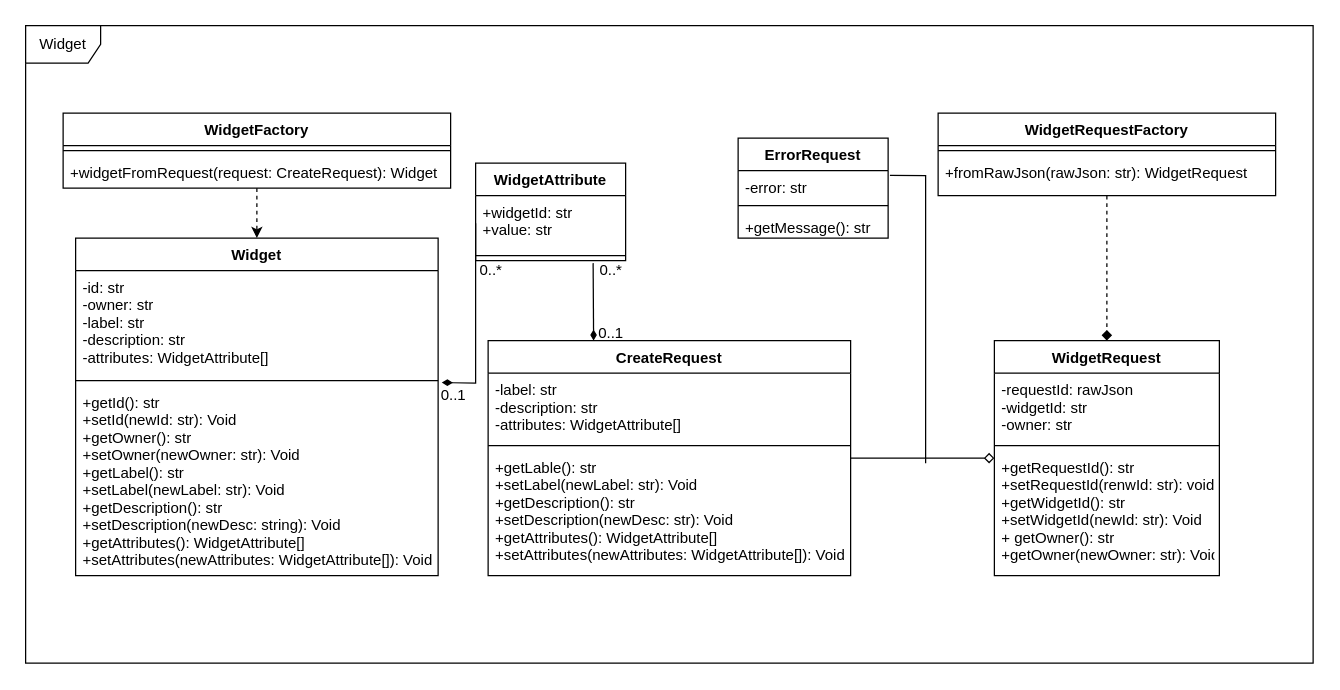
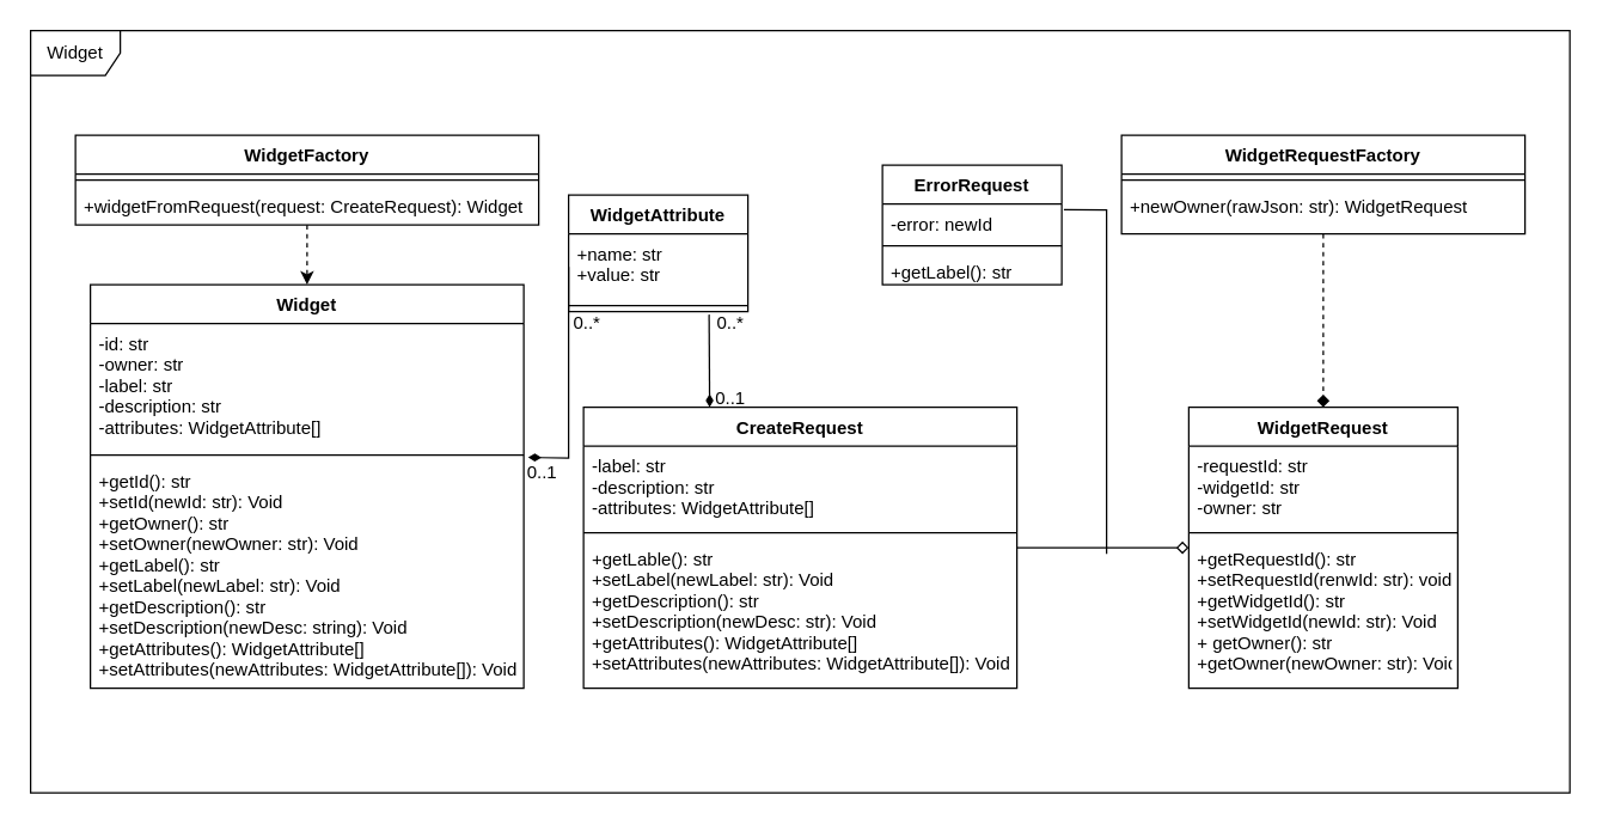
- <mxCell id="5" value="+fromRawJson(rawJson: str): WidgetRequest" style="text;strokeColor=none;fillColor=none;align=left;verticalAlign=top;spacingLeft=4;spacingRight=4;overflow=hidden;rotatable=0;points=[[0,0.5],[1,0.5]];portConstraint=eastwest;" vertex="1" parent="3"><mxGeometry y="34" width="270" height="32" as="geometry" /></mxCell>
+ <mxCell id="5" value="+newOwner(rawJson: str): WidgetRequest" style="text;strokeColor=none;fillColor=none;align=left;verticalAlign=top;spacingLeft=4;spacingRight=4;overflow=hidden;rotatable=0;points=[[0,0.5],[1,0.5]];portConstraint=eastwest;" vertex="1" parent="3"><mxGeometry y="34" width="270" height="32" as="geometry" /></mxCell>
- <mxCell id="24" value="-error: str" style="text;strokeColor=none;fillColor=none;align=left;verticalAlign=top;spacingLeft=4;spacingRight=4;overflow=hidden;rotatable=0;points=[[0,0.5],[1,0.5]];portConstraint=eastwest;" vertex="1" parent="23"><mxGeometry y="26" width="120" height="24" as="geometry" /></mxCell>
+ <mxCell id="24" value="-error: newId" style="text;strokeColor=none;fillColor=none;align=left;verticalAlign=top;spacingLeft=4;spacingRight=4;overflow=hidden;rotatable=0;points=[[0,0.5],[1,0.5]];portConstraint=eastwest;" vertex="1" parent="23"><mxGeometry y="26" width="120" height="24" as="geometry" /></mxCell>
- <mxCell id="28" value="+widgetId: str&#10;+value: str" style="text;strokeColor=none;fillColor=none;align=left;verticalAlign=top;spacingLeft=4;spacingRight=4;overflow=hidden;rotatable=0;points=[[0,0.5],[1,0.5]];portConstraint=eastwest;" vertex="1" parent="27"><mxGeometry y="26" width="120" height="44" as="geometry" /></mxCell>
+ <mxCell id="28" value="+name: str&#10;+value: str" style="text;strokeColor=none;fillColor=none;align=left;verticalAlign=top;spacingLeft=4;spacingRight=4;overflow=hidden;rotatable=0;points=[[0,0.5],[1,0.5]];portConstraint=eastwest;" vertex="1" parent="27"><mxGeometry y="26" width="120" height="44" as="geometry" /></mxCell>
- <mxCell id="26" value="+getMessage(): str" style="text;strokeColor=none;fillColor=none;align=left;verticalAlign=top;spacingLeft=4;spacingRight=4;overflow=hidden;rotatable=0;points=[[0,0.5],[1,0.5]];portConstraint=eastwest;" vertex="1" parent="23"><mxGeometry y="58" width="120" height="22" as="geometry" /></mxCell>
+ <mxCell id="26" value="+getLabel(): str" style="text;strokeColor=none;fillColor=none;align=left;verticalAlign=top;spacingLeft=4;spacingRight=4;overflow=hidden;rotatable=0;points=[[0,0.5],[1,0.5]];portConstraint=eastwest;" vertex="1" parent="23"><mxGeometry y="58" width="120" height="22" as="geometry" /></mxCell>
- <mxCell id="7" value="-requestId: rawJson&#10;-widgetId: str&#10;-owner: str" style="text;strokeColor=none;fillColor=none;align=left;verticalAlign=top;spacingLeft=4;spacingRight=4;overflow=hidden;rotatable=0;points=[[0,0.5],[1,0.5]];portConstraint=eastwest;" vertex="1" parent="6"><mxGeometry y="26" width="180" height="54" as="geometry" /></mxCell>
+ <mxCell id="7" value="-requestId: str&#10;-widgetId: str&#10;-owner: str" style="text;strokeColor=none;fillColor=none;align=left;verticalAlign=top;spacingLeft=4;spacingRight=4;overflow=hidden;rotatable=0;points=[[0,0.5],[1,0.5]];portConstraint=eastwest;" vertex="1" parent="6"><mxGeometry y="26" width="180" height="54" as="geometry" /></mxCell>
